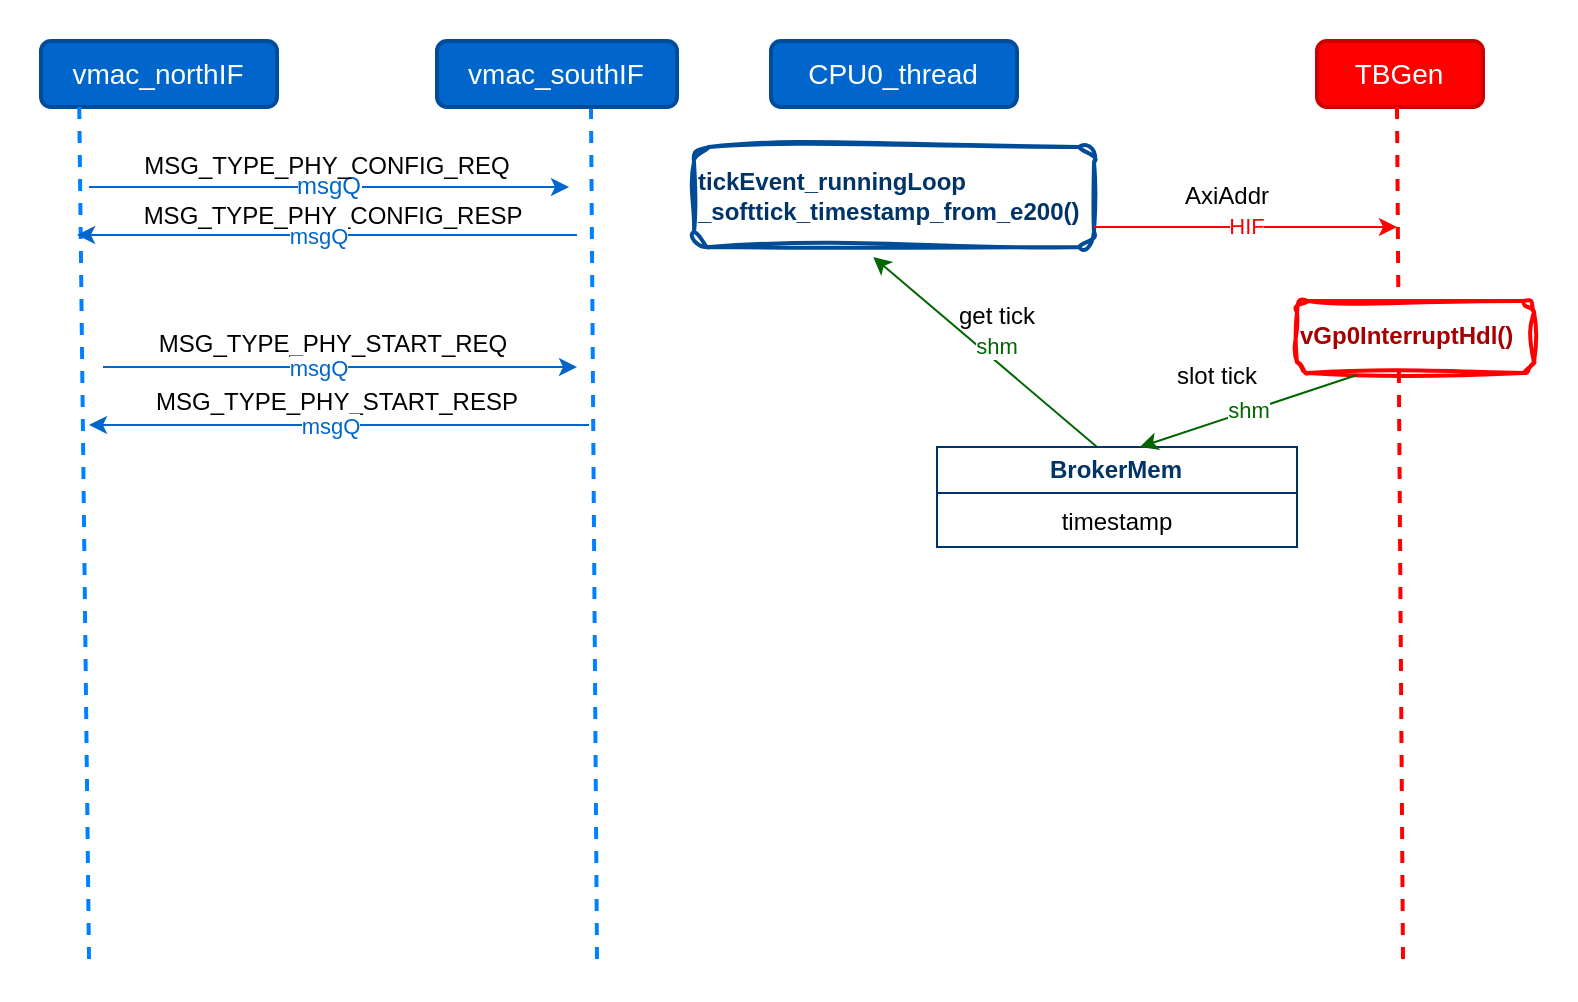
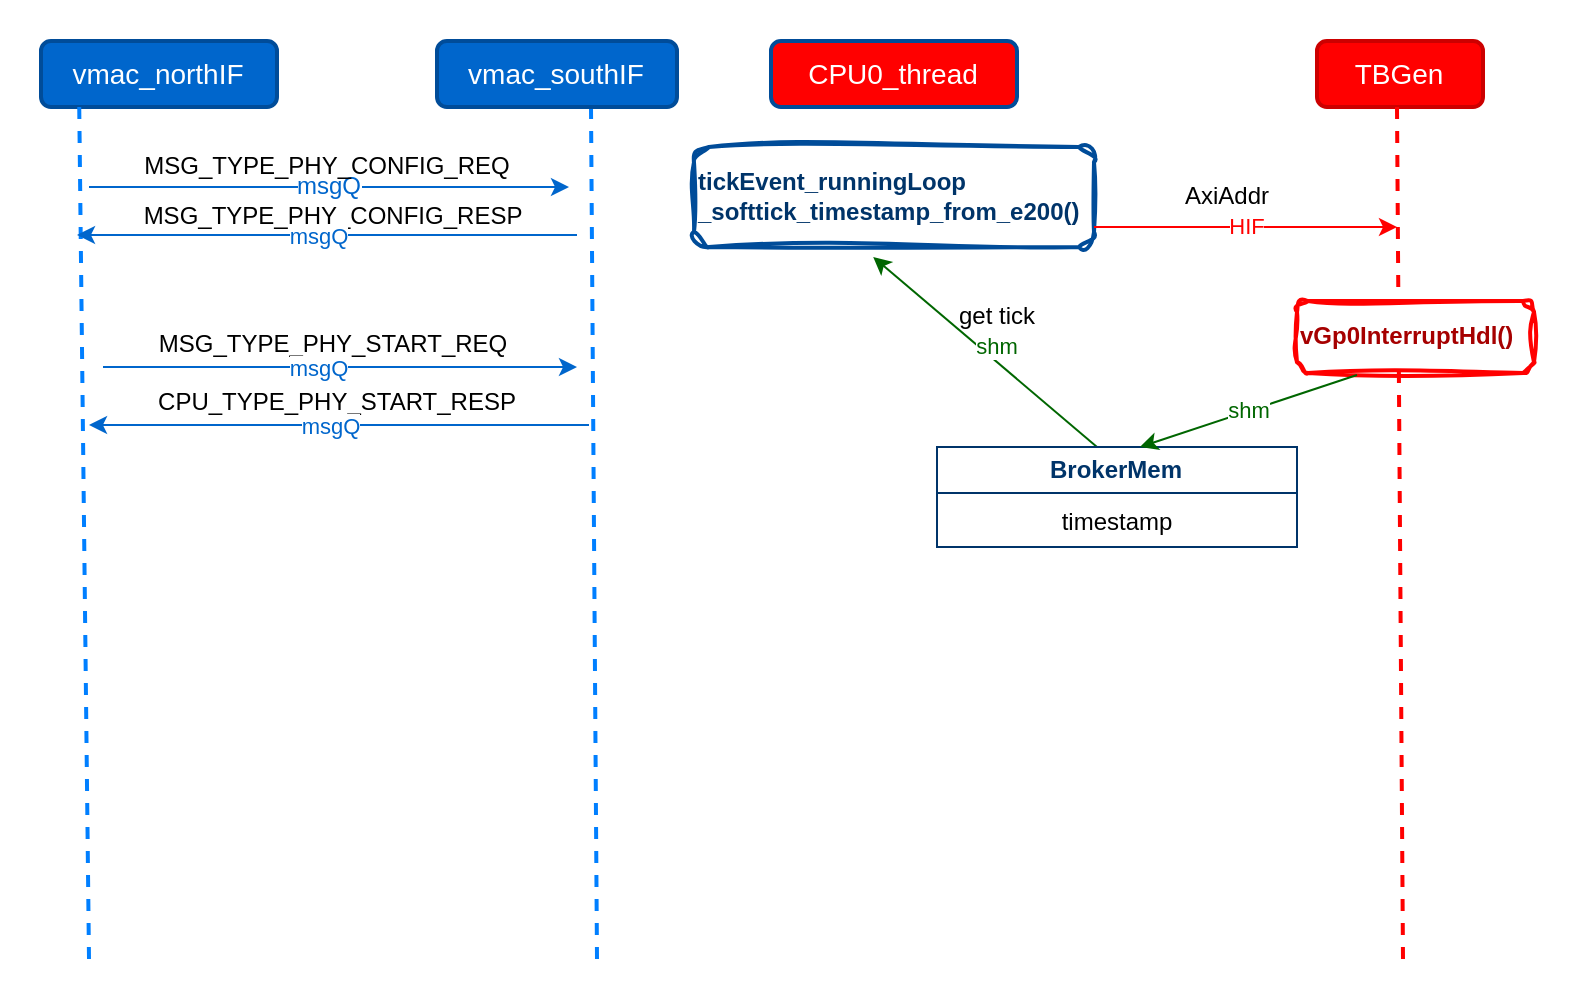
- <mxCell id="5" value="&lt;font style=&quot;font-size: 14px;&quot;&gt;CPU0_thread&lt;/font&gt;" style="rounded=1;whiteSpace=wrap;html=1;strokeColor=#004C99;strokeWidth=2;fillColor=#0066CC;fontColor=#FFFFFF;" vertex="1" parent="1"><mxGeometry x="385" y="20" width="123" height="33" as="geometry" /></mxCell>
+ <mxCell id="5" value="&lt;font style=&quot;font-size: 14px;&quot;&gt;CPU0_thread&lt;/font&gt;" style="rounded=1;whiteSpace=wrap;html=1;strokeColor=#004C99;strokeWidth=2;fillColor=#ff0000;fontColor=#FFFFFF;" vertex="1" parent="1"><mxGeometry x="385" y="20" width="123" height="33" as="geometry" /></mxCell>
- <mxCell id="29" value="slot tick" style="text;html=1;align=center;verticalAlign=middle;resizable=0;points=[];autosize=1;strokeColor=none;fillColor=none;" vertex="1" parent="1"><mxGeometry x="578" y="173" width="60" height="30" as="geometry" /></mxCell>
- <mxCell id="16" value="MSG_TYPE_PHY_START_RESP" style="text;html=1;align=center;verticalAlign=middle;resizable=0;points=[];autosize=1;strokeColor=none;fillColor=none;" vertex="1" parent="1"><mxGeometry x="68" y="186" width="200" height="30" as="geometry" /></mxCell>
+ <mxCell id="16" value="CPU_TYPE_PHY_START_RESP" style="text;html=1;align=center;verticalAlign=middle;resizable=0;points=[];autosize=1;strokeColor=none;fillColor=none;" vertex="1" parent="1"><mxGeometry x="68" y="186" width="200" height="30" as="geometry" /></mxCell>
